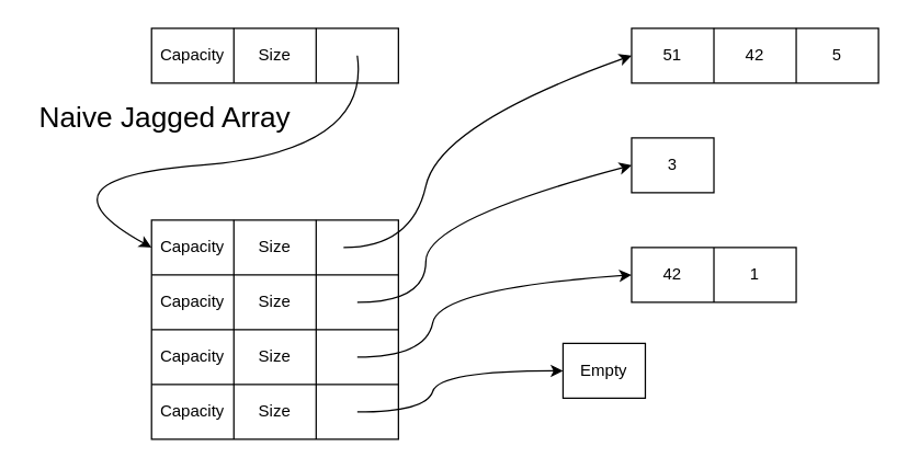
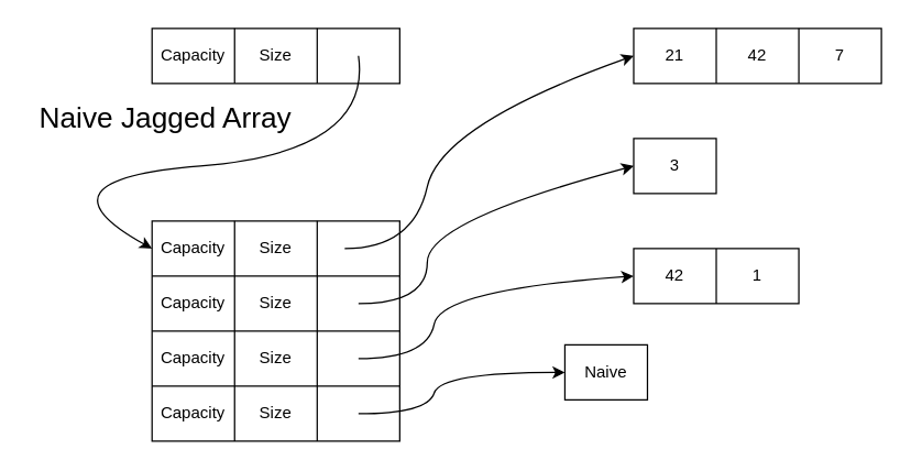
- <mxCell id="21" value="51" style="shape=partialRectangle;html=1;whiteSpace=wrap;connectable=0;strokeColor=inherit;overflow=hidden;fillColor=none;top=0;left=0;bottom=0;right=0;pointerEvents=1;" vertex="1" parent="20"><mxGeometry width="60" height="40" as="geometry"><mxRectangle width="60" height="40" as="alternateBounds" /></mxGeometry></mxCell>
+ <mxCell id="21" value="21" style="shape=partialRectangle;html=1;whiteSpace=wrap;connectable=0;strokeColor=inherit;overflow=hidden;fillColor=none;top=0;left=0;bottom=0;right=0;pointerEvents=1;" vertex="1" parent="20"><mxGeometry width="60" height="40" as="geometry"><mxRectangle width="60" height="40" as="alternateBounds" /></mxGeometry></mxCell>
- <mxCell id="23" value="5" style="shape=partialRectangle;html=1;whiteSpace=wrap;connectable=0;strokeColor=inherit;overflow=hidden;fillColor=none;top=0;left=0;bottom=0;right=0;pointerEvents=1;" vertex="1" parent="20"><mxGeometry x="120" width="60" height="40" as="geometry"><mxRectangle width="60" height="40" as="alternateBounds" /></mxGeometry></mxCell>
+ <mxCell id="23" value="7" style="shape=partialRectangle;html=1;whiteSpace=wrap;connectable=0;strokeColor=inherit;overflow=hidden;fillColor=none;top=0;left=0;bottom=0;right=0;pointerEvents=1;" vertex="1" parent="20"><mxGeometry x="120" width="60" height="40" as="geometry"><mxRectangle width="60" height="40" as="alternateBounds" /></mxGeometry></mxCell>
- <mxCell id="33" value="Empty" style="shape=partialRectangle;html=1;whiteSpace=wrap;connectable=0;strokeColor=inherit;overflow=hidden;fillColor=none;top=0;left=0;bottom=0;right=0;pointerEvents=1;" vertex="1" parent="32"><mxGeometry width="60" height="40" as="geometry"><mxRectangle width="60" height="40" as="alternateBounds" /></mxGeometry></mxCell>
+ <mxCell id="33" value="Naive" style="shape=partialRectangle;html=1;whiteSpace=wrap;connectable=0;strokeColor=inherit;overflow=hidden;fillColor=none;top=0;left=0;bottom=0;right=0;pointerEvents=1;" vertex="1" parent="32"><mxGeometry width="60" height="40" as="geometry"><mxRectangle width="60" height="40" as="alternateBounds" /></mxGeometry></mxCell>
